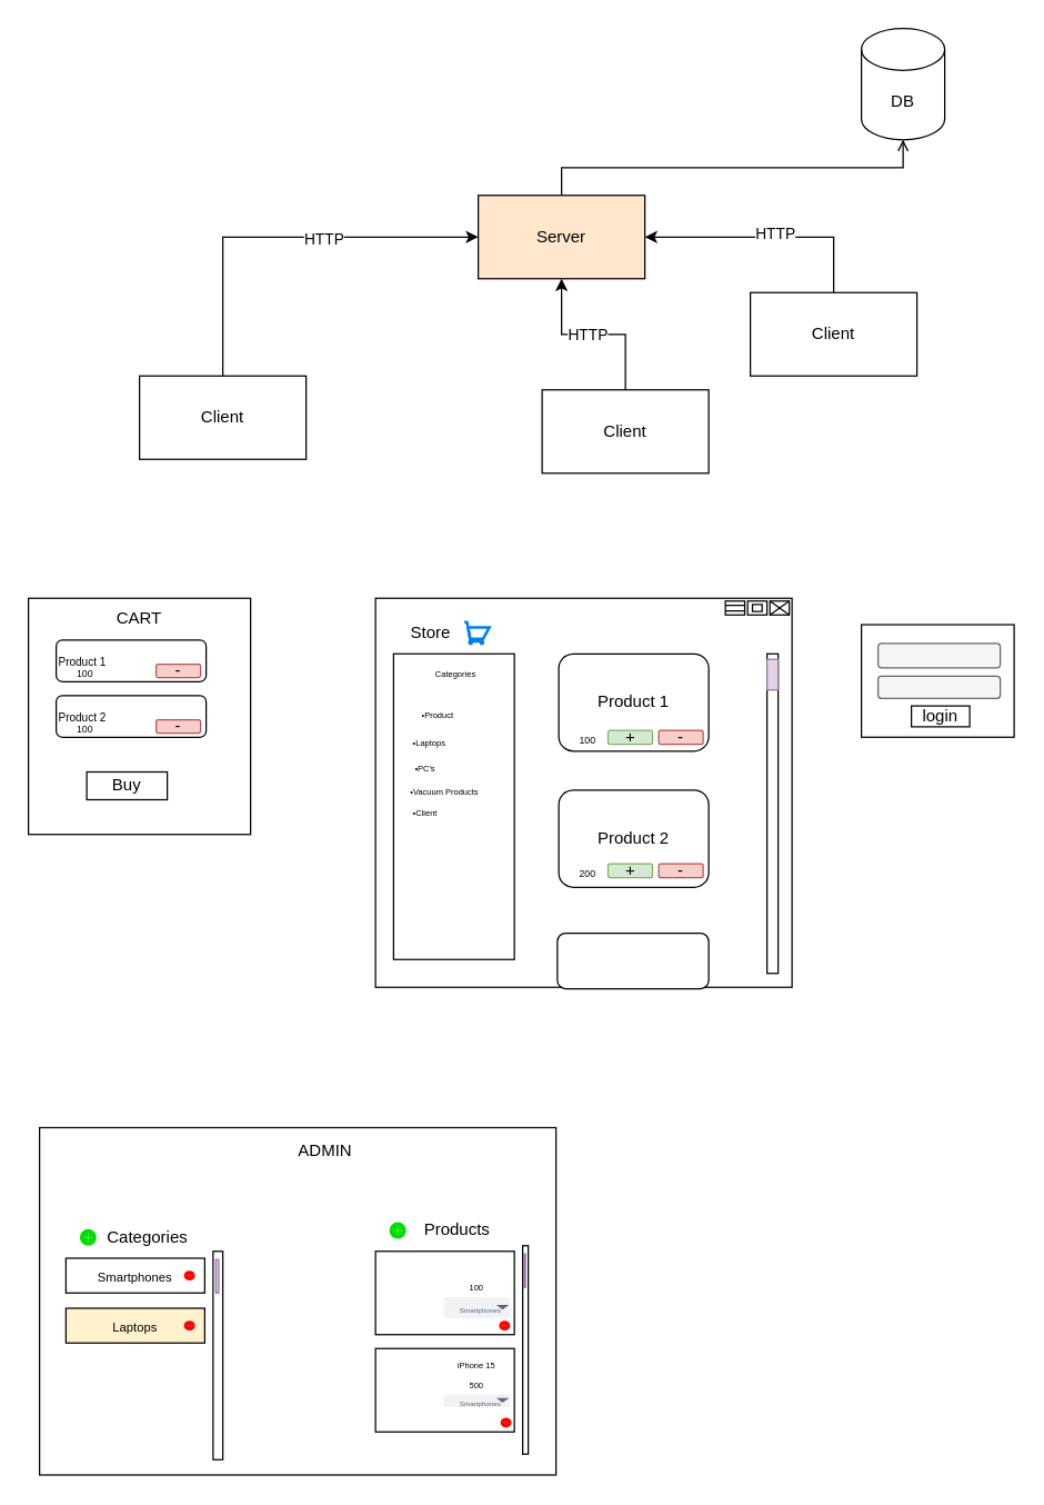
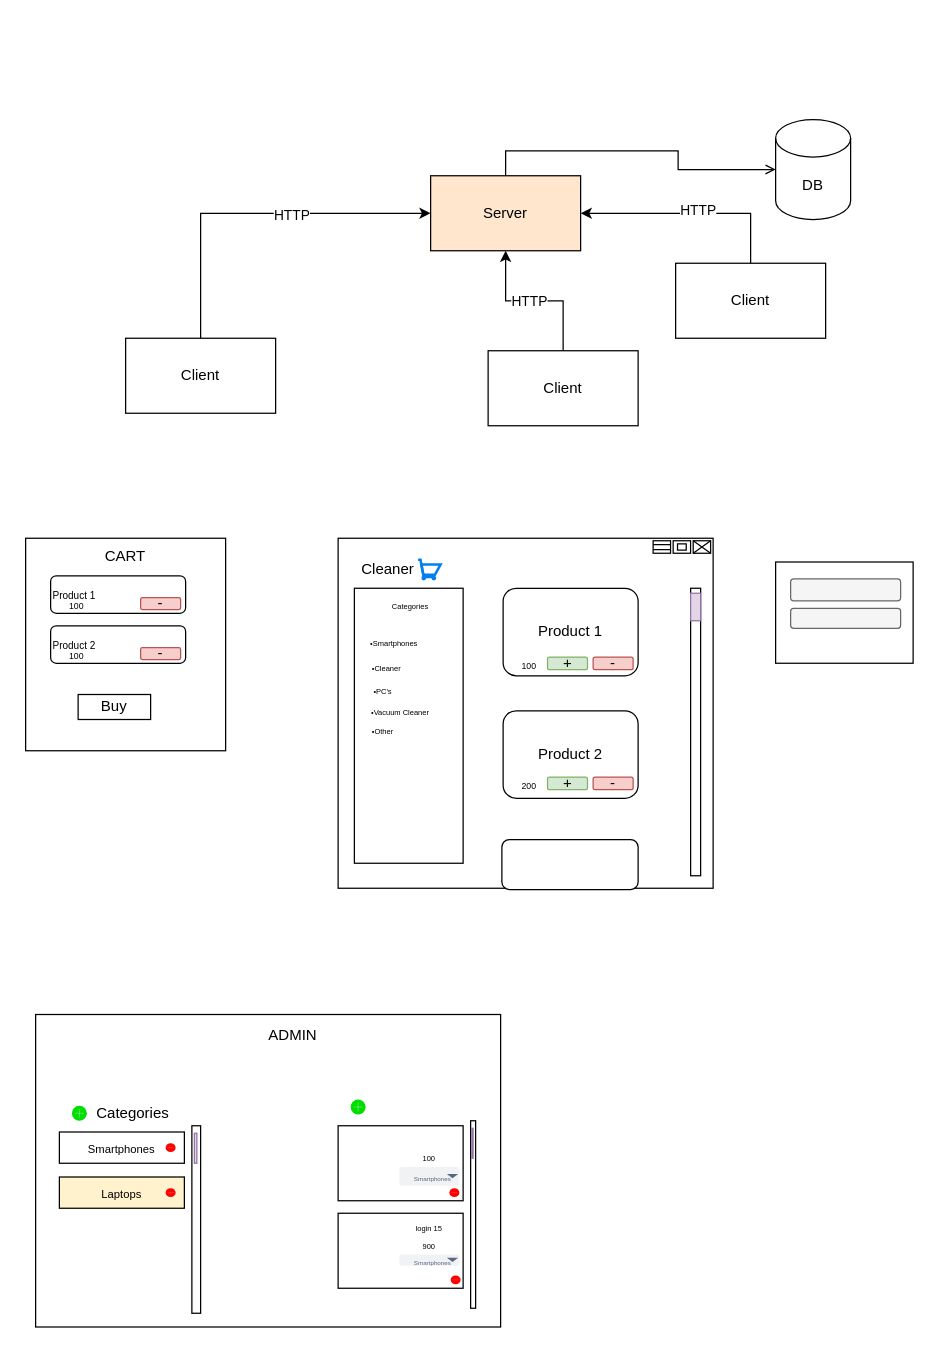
- <mxCell id="8" value="DB" style="shape=cylinder3;whiteSpace=wrap;html=1;boundedLbl=1;backgroundOutline=1;size=15;" parent="1" vertex="1"><mxGeometry x="620" y="20" width="60" height="80" as="geometry" /></mxCell>
+ <mxCell id="8" value="DB" style="shape=cylinder3;whiteSpace=wrap;html=1;boundedLbl=1;backgroundOutline=1;size=15;" parent="1" vertex="1"><mxGeometry x="620" y="95" width="60" height="80" as="geometry" /></mxCell>
- <mxCell id="9" value="Store" style="text;html=1;align=center;verticalAlign=middle;whiteSpace=wrap;rounded=0;" parent="1" vertex="1"><mxGeometry x="280" y="440" width="60" height="30" as="geometry" /></mxCell>
+ <mxCell id="9" value="Cleaner" style="text;html=1;align=center;verticalAlign=middle;whiteSpace=wrap;rounded=0;" parent="1" vertex="1"><mxGeometry x="280" y="440" width="60" height="30" as="geometry" /></mxCell>
- <mxCell id="12" value="•Product" style="text;html=1;align=center;verticalAlign=middle;whiteSpace=wrap;rounded=0;fontSize=6;" parent="1" vertex="1"><mxGeometry x="283" y="500" width="64" height="30" as="geometry" /></mxCell>
+ <mxCell id="12" value="•Smartphones" style="text;html=1;align=center;verticalAlign=middle;whiteSpace=wrap;rounded=0;fontSize=6;" parent="1" vertex="1"><mxGeometry x="283" y="500" width="64" height="30" as="geometry" /></mxCell>
- <mxCell id="87" value="login" style="rounded=0;whiteSpace=wrap;html=1;" parent="1" vertex="1"><mxGeometry x="656" y="507.5" width="42" height="15" as="geometry" /></mxCell>
- <mxCell id="13" value="•Laptops" style="text;html=1;align=center;verticalAlign=middle;whiteSpace=wrap;rounded=0;fontSize=6;" parent="1" vertex="1"><mxGeometry x="277" y="520" width="64" height="30" as="geometry" /></mxCell>
+ <mxCell id="13" value="•Cleaner" style="text;html=1;align=center;verticalAlign=middle;whiteSpace=wrap;rounded=0;fontSize=6;" parent="1" vertex="1"><mxGeometry x="277" y="520" width="64" height="30" as="geometry" /></mxCell>
- <mxCell id="15" value="•Vacuum Products" style="text;html=1;align=center;verticalAlign=middle;whiteSpace=wrap;rounded=0;fontSize=6;" parent="1" vertex="1"><mxGeometry x="288" y="555" width="64" height="30" as="geometry" /></mxCell>
+ <mxCell id="15" value="•Vacuum Cleaner" style="text;html=1;align=center;verticalAlign=middle;whiteSpace=wrap;rounded=0;fontSize=6;" parent="1" vertex="1"><mxGeometry x="288" y="555" width="64" height="30" as="geometry" /></mxCell>
- <mxCell id="81" value="•Client" style="text;html=1;align=center;verticalAlign=middle;whiteSpace=wrap;rounded=0;fontSize=6;" parent="1" vertex="1"><mxGeometry x="274" y="570" width="64" height="30" as="geometry" /></mxCell>
+ <mxCell id="81" value="•Other" style="text;html=1;align=center;verticalAlign=middle;whiteSpace=wrap;rounded=0;fontSize=6;" parent="1" vertex="1"><mxGeometry x="274" y="570" width="64" height="30" as="geometry" /></mxCell>
- <mxCell id="58" value="Products" style="text;html=1;align=center;verticalAlign=middle;whiteSpace=wrap;rounded=0;" parent="1" vertex="1"><mxGeometry x="299" y="870" width="60" height="30" as="geometry" /></mxCell>
- <mxCell id="71" value="iPhone 15" style="text;html=1;align=center;verticalAlign=middle;whiteSpace=wrap;rounded=0;fontSize=6;" parent="69" vertex="1"><mxGeometry x="53" y="6.5" width="40" height="12" as="geometry" /></mxCell>
+ <mxCell id="71" value="login 15" style="text;html=1;align=center;verticalAlign=middle;whiteSpace=wrap;rounded=0;fontSize=6;" parent="69" vertex="1"><mxGeometry x="53" y="6.5" width="40" height="12" as="geometry" /></mxCell>
- <mxCell id="72" value="500" style="text;html=1;align=center;verticalAlign=middle;whiteSpace=wrap;rounded=0;fontSize=6;" parent="69" vertex="1"><mxGeometry x="53" y="21" width="40" height="12" as="geometry" /></mxCell>
+ <mxCell id="72" value="900" style="text;html=1;align=center;verticalAlign=middle;whiteSpace=wrap;rounded=0;fontSize=6;" parent="69" vertex="1"><mxGeometry x="53" y="21" width="40" height="12" as="geometry" /></mxCell>
